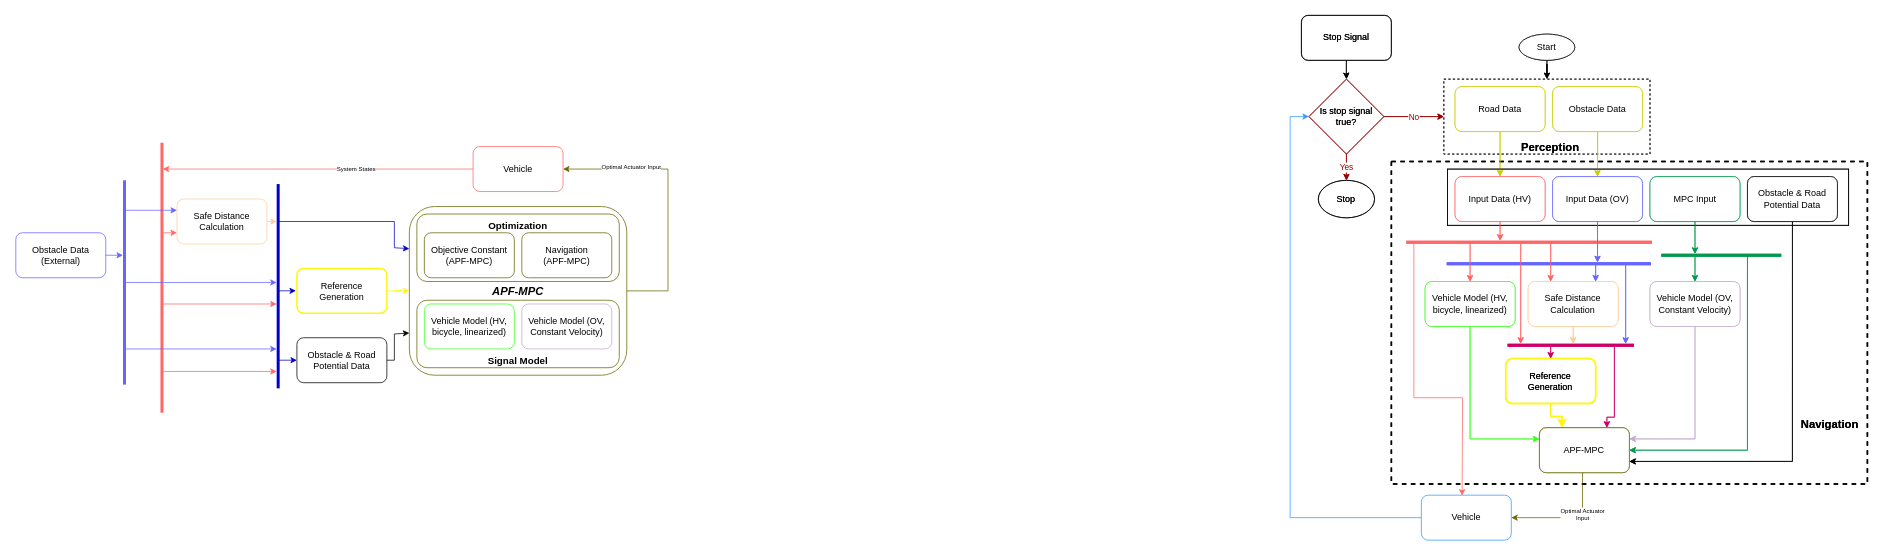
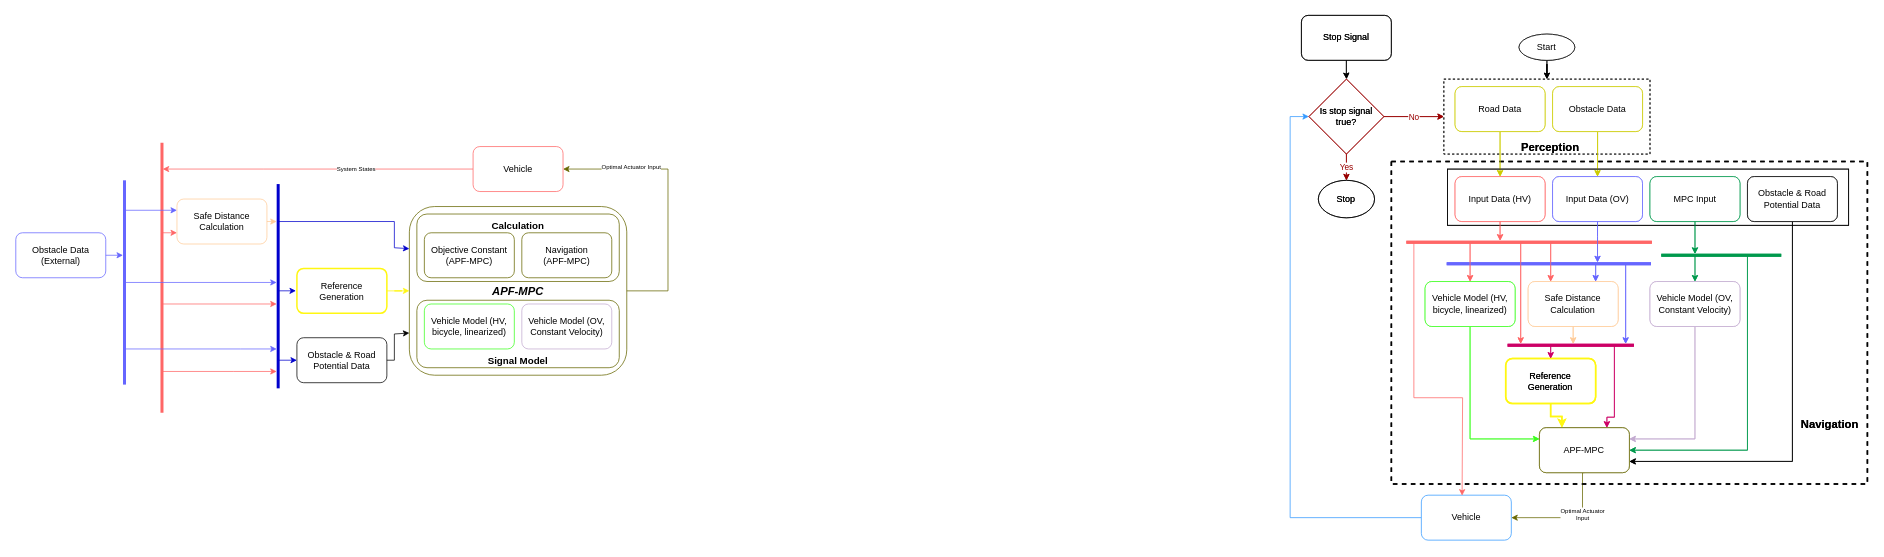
- <mxCell id="108" value="&lt;font size=&quot;1&quot; style=&quot;&quot;&gt;&lt;b style=&quot;font-size: 13px;&quot;&gt;Optimization&lt;/b&gt;&lt;/font&gt;" style="text;html=1;strokeColor=none;fillColor=none;align=center;verticalAlign=middle;whiteSpace=wrap;rounded=0;" parent="1" vertex="1"><mxGeometry x="650" y="285" width="80" height="30" as="geometry" /></mxCell>
+ <mxCell id="108" value="&lt;font size=&quot;1&quot; style=&quot;&quot;&gt;&lt;b style=&quot;font-size: 13px;&quot;&gt;Calculation&lt;/b&gt;&lt;/font&gt;" style="text;html=1;strokeColor=none;fillColor=none;align=center;verticalAlign=middle;whiteSpace=wrap;rounded=0;" parent="1" vertex="1"><mxGeometry x="650" y="285" width="80" height="30" as="geometry" /></mxCell>
